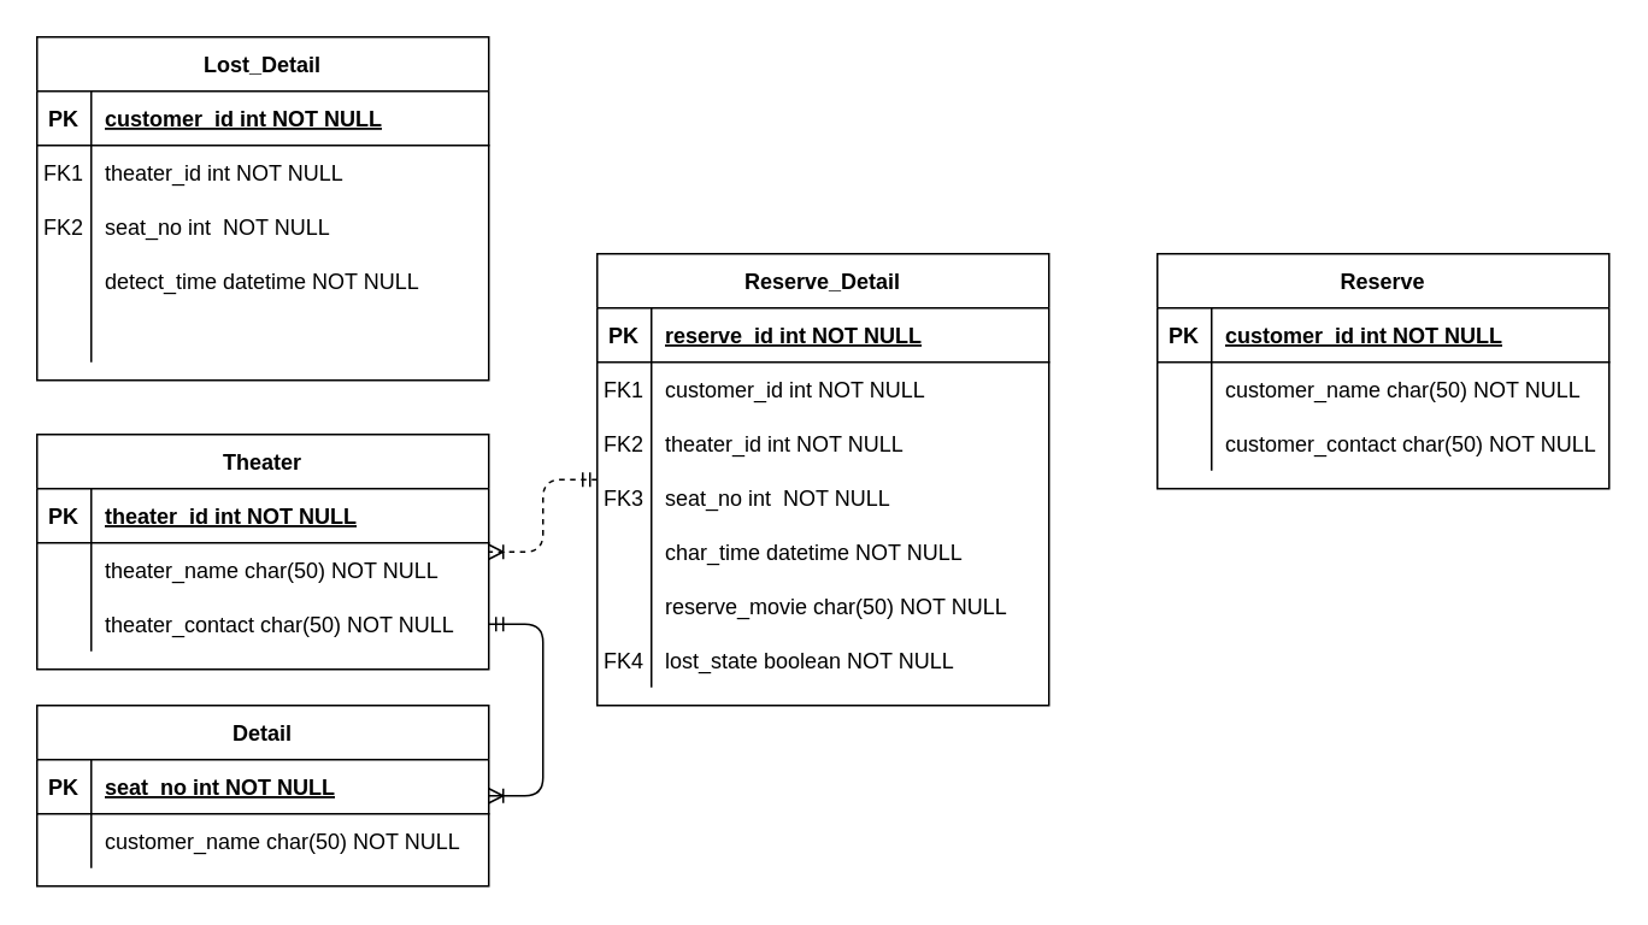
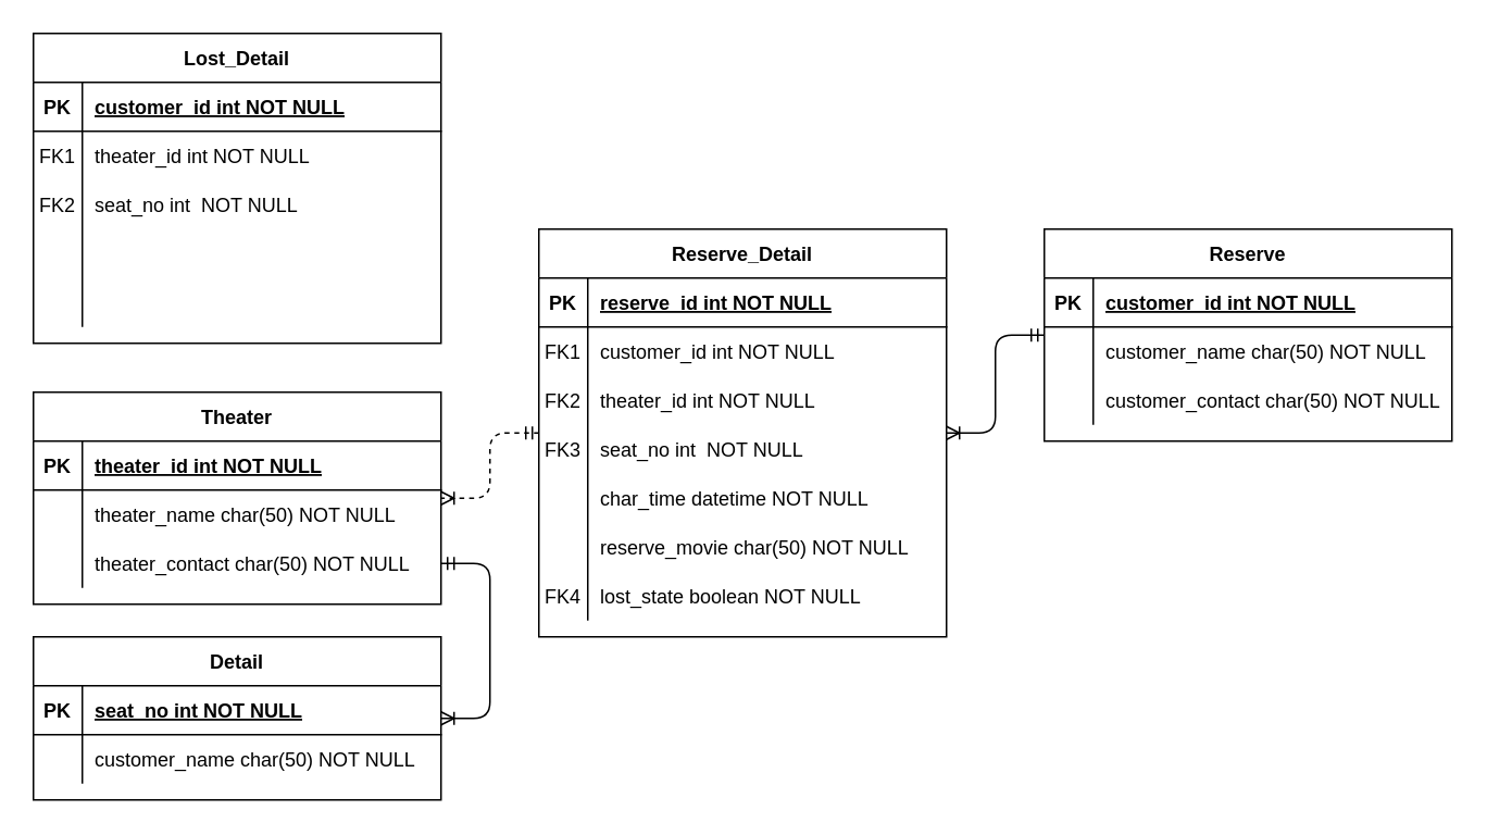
- <mxCell id="63" value="detect_time datetime NOT NULL" style="shape=partialRectangle;overflow=hidden;connectable=0;fillColor=none;top=0;left=0;bottom=0;right=0;align=left;spacingLeft=6;" vertex="1" parent="61"><mxGeometry x="30" width="220" height="30" as="geometry" /></mxCell>
+ <mxCell id="70" value="" style="edgeStyle=entityRelationEdgeStyle;fontSize=12;html=1;endArrow=ERoneToMany;startArrow=ERmandOne;" edge="1" parent="1" source="41" target="2"><mxGeometry width="100" height="100" relative="1" as="geometry"><mxPoint x="590" y="435" as="sourcePoint" /><mxPoint x="720" y="365" as="targetPoint" /></mxGeometry></mxCell>
